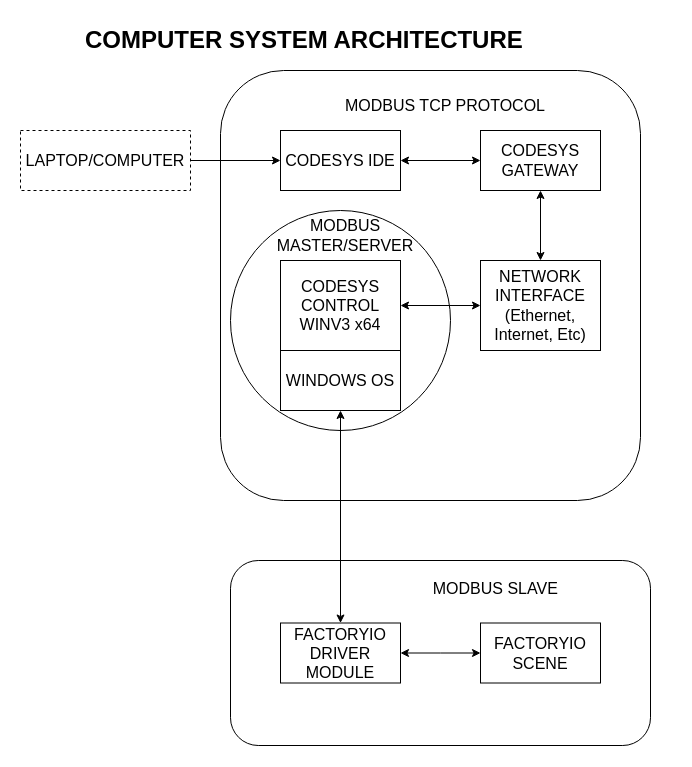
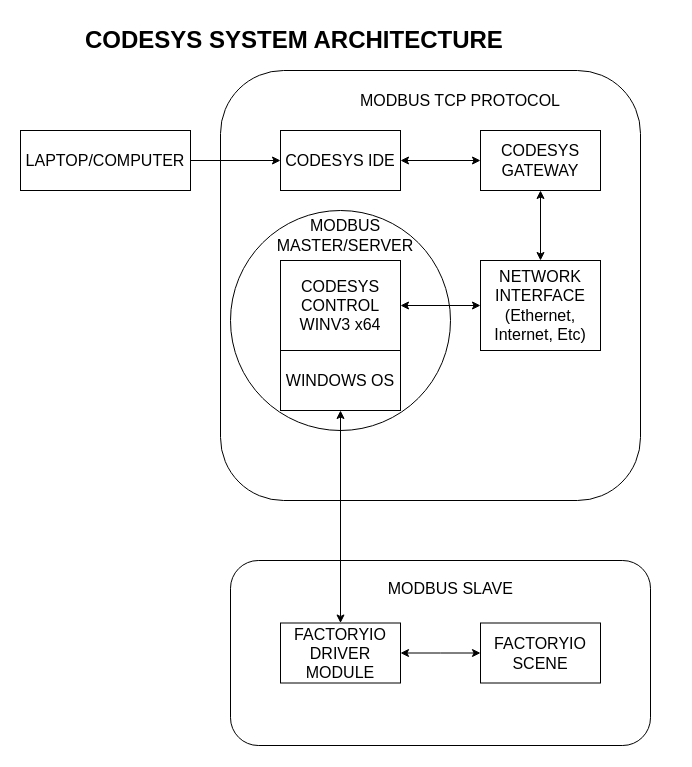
- <mxCell id="6" value="&lt;h1&gt;COMPUTER SYSTEM ARCHITECTURE&lt;br&gt;&lt;/h1&gt;" style="text;html=1;strokeColor=none;fillColor=none;spacing=5;spacingTop=-20;whiteSpace=wrap;overflow=hidden;rounded=0;" parent="1" vertex="1"><mxGeometry x="80" y="20" width="590" height="50" as="geometry" /></mxCell>
+ <mxCell id="6" value="&lt;h1&gt;CODESYS SYSTEM ARCHITECTURE&lt;br&gt;&lt;/h1&gt;" style="text;html=1;strokeColor=none;fillColor=none;spacing=5;spacingTop=-20;whiteSpace=wrap;overflow=hidden;rounded=0;" parent="1" vertex="1"><mxGeometry x="80" y="20" width="590" height="50" as="geometry" /></mxCell>
- <mxCell id="18" value="&lt;font style=&quot;font-size: 16px;&quot;&gt;MODBUS TCP PROTOCOL&lt;/font&gt;" style="text;html=1;strokeColor=none;fillColor=none;align=center;verticalAlign=middle;whiteSpace=wrap;rounded=0;" vertex="1" parent="1"><mxGeometry x="330" y="90" width="230" height="30" as="geometry" /></mxCell>
+ <mxCell id="18" value="&lt;font style=&quot;font-size: 16px;&quot;&gt;MODBUS TCP PROTOCOL&lt;/font&gt;" style="text;html=1;strokeColor=none;fillColor=none;align=center;verticalAlign=middle;whiteSpace=wrap;rounded=0;" vertex="1" parent="1"><mxGeometry x="345" y="85" width="230" height="30" as="geometry" /></mxCell>
- <mxCell id="2" value="&lt;div style=&quot;font-size: 11px;&quot;&gt;&lt;font style=&quot;font-size: 16px;&quot;&gt;LAPTOP/COMPUTER&lt;/font&gt;&lt;/div&gt;" style="rounded=0;whiteSpace=wrap;html=1;dashed=1;" parent="1" vertex="1"><mxGeometry x="20" y="130" width="170" height="60" as="geometry" /></mxCell>
+ <mxCell id="2" value="&lt;div style=&quot;font-size: 11px;&quot;&gt;&lt;font style=&quot;font-size: 16px;&quot;&gt;LAPTOP/COMPUTER&lt;/font&gt;&lt;/div&gt;" style="rounded=0;whiteSpace=wrap;html=1;" parent="1" vertex="1"><mxGeometry x="20" y="130" width="170" height="60" as="geometry" /></mxCell>
- <mxCell id="21" value="&lt;font style=&quot;font-size: 16px;&quot;&gt;MODBUS SLAVE&amp;nbsp;&lt;/font&gt;" style="text;html=1;strokeColor=none;fillColor=none;align=center;verticalAlign=middle;whiteSpace=wrap;rounded=0;" vertex="1" parent="1"><mxGeometry x="420" y="572.5" width="155" height="30" as="geometry" /></mxCell>
+ <mxCell id="21" value="&lt;font style=&quot;font-size: 16px;&quot;&gt;MODBUS SLAVE&amp;nbsp;&lt;/font&gt;" style="text;html=1;strokeColor=none;fillColor=none;align=center;verticalAlign=middle;whiteSpace=wrap;rounded=0;" vertex="1" parent="1"><mxGeometry x="375" y="572.5" width="155" height="30" as="geometry" /></mxCell>
